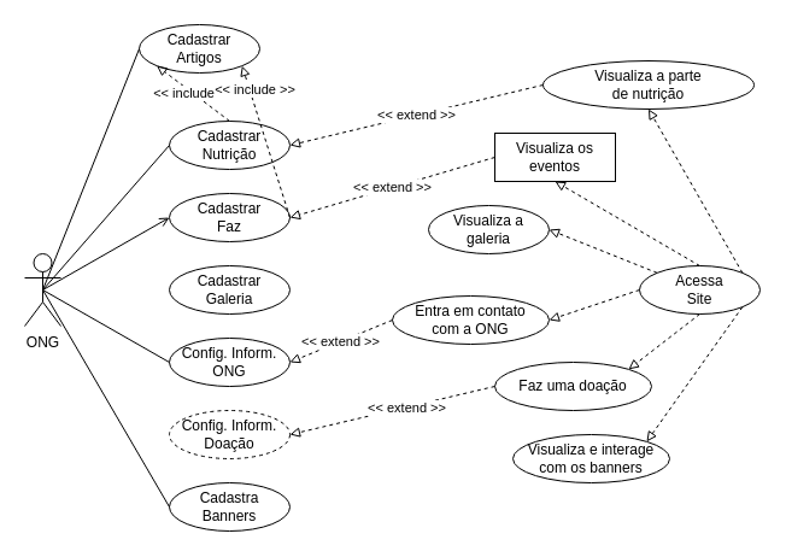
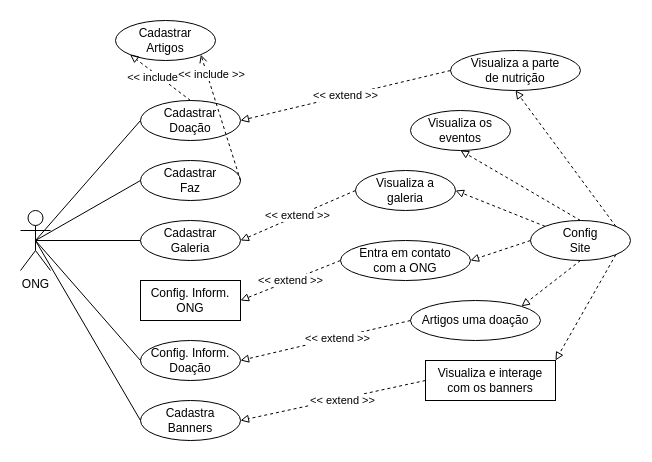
- <mxCell id="13" value="&lt;span style=&quot;background-color: rgb(255, 255, 255);&quot;&gt;&amp;lt;&amp;lt; include &amp;gt;&amp;gt;&lt;/span&gt;" style="edgeStyle=none;html=1;exitX=1;exitY=0.5;exitDx=0;exitDy=0;entryX=1;entryY=1;entryDx=0;entryDy=0;strokeColor=#000000;fontColor=#000000;endArrow=block;endFill=0;dashed=1;" edge="1" parent="1" source="14" target="10"><mxGeometry x="0.666" y="-4" relative="1" as="geometry"><mxPoint as="offset" /></mxGeometry></mxCell>
+ <mxCell id="13" value="&lt;span style=&quot;background-color: rgb(255, 255, 255);&quot;&gt;&amp;lt;&amp;lt; include &amp;gt;&amp;gt;&lt;/span&gt;" style="edgeStyle=none;html=1;exitX=1;exitY=0.5;exitDx=0;exitDy=0;entryX=1;entryY=1;entryDx=0;entryDy=0;strokeColor=#000000;fontColor=#000000;endArrow=open;endFill=0;dashed=1;" edge="1" parent="1" source="14" target="10"><mxGeometry x="0.666" y="-4" relative="1" as="geometry"><mxPoint as="offset" /></mxGeometry></mxCell>
- <mxCell id="29" value="Visualiza a parte&lt;br&gt;de nutrição" style="ellipse;whiteSpace=wrap;html=1;align=center;fontColor=#000000;fillColor=none;strokeColor=#000000;" vertex="1" parent="1"><mxGeometry x="450" y="50" width="175" height="40" as="geometry" /></mxCell>
+ <mxCell id="29" value="Visualiza a parte&lt;br&gt;de nutrição" style="ellipse;whiteSpace=wrap;html=1;align=center;fontColor=#000000;fillColor=none;strokeColor=#000000;" vertex="1" parent="1"><mxGeometry x="450" y="50" width="130" height="40" as="geometry" /></mxCell>
- <mxCell id="12" value="Cadastrar&lt;br&gt;Nutrição" style="ellipse;whiteSpace=wrap;html=1;align=center;fontColor=#000000;fillColor=none;strokeColor=#000000;" vertex="1" parent="1"><mxGeometry x="140" y="100" width="100" height="40" as="geometry" /></mxCell>
+ <mxCell id="12" value="Cadastrar&lt;br&gt;Doação" style="ellipse;whiteSpace=wrap;html=1;align=center;fontColor=#000000;fillColor=none;strokeColor=#000000;" vertex="1" parent="1"><mxGeometry x="140" y="100" width="100" height="40" as="geometry" /></mxCell>
- <mxCell id="27" value="Visualiza os eventos" style="whiteSpace=wrap;html=1;align=center;fontColor=#000000;fillColor=none;strokeColor=#000000;rounded=0;" vertex="1" parent="1"><mxGeometry x="410" y="110" width="100" height="40" as="geometry" /></mxCell>
+ <mxCell id="27" value="Visualiza os eventos" style="ellipse;whiteSpace=wrap;html=1;align=center;fontColor=#000000;fillColor=none;strokeColor=#000000;" vertex="1" parent="1"><mxGeometry x="410" y="110" width="100" height="40" as="geometry" /></mxCell>
- <mxCell id="2" style="edgeStyle=none;html=1;exitX=0.5;exitY=0.5;exitDx=0;exitDy=0;exitPerimeter=0;entryX=0;entryY=0.5;entryDx=0;entryDy=0;strokeColor=#000000;fontColor=#000000;endArrow=none;endFill=0;" edge="1" parent="1" source="9" target="10"><mxGeometry relative="1" as="geometry" /></mxCell>
- <mxCell id="26" value="&amp;lt;&amp;lt; extend &amp;gt;&amp;gt;" style="edgeStyle=none;html=1;exitX=0;exitY=0.5;exitDx=0;exitDy=0;entryX=1;entryY=0.5;entryDx=0;entryDy=0;dashed=1;labelBackgroundColor=#FFFFFF;strokeColor=#000000;fontColor=#000000;endArrow=block;endFill=0;" edge="1" parent="1" source="27" target="14"><mxGeometry relative="1" as="geometry" /></mxCell>
- <mxCell id="8" style="edgeStyle=none;html=1;exitX=0.5;exitY=0.5;exitDx=0;exitDy=0;exitPerimeter=0;entryX=0;entryY=0.5;entryDx=0;entryDy=0;strokeColor=#000000;fontColor=#000000;endArrow=open;endFill=0;" edge="1" parent="1" source="9" target="14"><mxGeometry relative="1" as="geometry" /></mxCell>
+ <mxCell id="8" style="edgeStyle=none;html=1;exitX=0.5;exitY=0.5;exitDx=0;exitDy=0;exitPerimeter=0;entryX=0;entryY=0.5;entryDx=0;entryDy=0;strokeColor=#000000;fontColor=#000000;endArrow=none;endFill=0;" edge="1" parent="1" source="9" target="14"><mxGeometry relative="1" as="geometry" /></mxCell>
+ <mxCell id="38" value="&amp;lt;&amp;lt; extend &amp;gt;&amp;gt;" style="edgeStyle=none;html=1;exitX=0;exitY=0.5;exitDx=0;exitDy=0;entryX=1;entryY=0.5;entryDx=0;entryDy=0;dashed=1;labelBackgroundColor=#FFFFFF;strokeColor=#000000;fontColor=#000000;endArrow=block;endFill=0;" edge="1" parent="1" source="39" target="15"><mxGeometry relative="1" as="geometry" /></mxCell>
+ <mxCell id="3" style="edgeStyle=none;html=1;exitX=0.5;exitY=0.5;exitDx=0;exitDy=0;exitPerimeter=0;entryX=0;entryY=0.5;entryDx=0;entryDy=0;strokeColor=#000000;fontColor=#000000;endArrow=none;endFill=0;" edge="1" parent="1" source="9" target="15"><mxGeometry relative="1" as="geometry" /></mxCell>
- <mxCell id="25" value="Acessa&lt;br&gt;Site" style="ellipse;whiteSpace=wrap;html=1;align=center;fontColor=#000000;fillColor=none;strokeColor=#000000;" vertex="1" parent="1"><mxGeometry x="530" y="220" width="100" height="40" as="geometry" /></mxCell>
+ <mxCell id="25" value="Config&lt;br&gt;Site" style="ellipse;whiteSpace=wrap;html=1;align=center;fontColor=#000000;fillColor=none;strokeColor=#000000;" vertex="1" parent="1"><mxGeometry x="530" y="220" width="100" height="40" as="geometry" /></mxCell>
- <mxCell id="31" value="Entra em contato&lt;br&gt;com a ONG" style="ellipse;whiteSpace=wrap;html=1;align=center;fontColor=#000000;fillColor=none;strokeColor=#000000;" vertex="1" parent="1"><mxGeometry x="325" y="245" width="130" height="40" as="geometry" /></mxCell>
+ <mxCell id="31" value="Entra em contato&lt;br&gt;com a ONG" style="ellipse;whiteSpace=wrap;html=1;align=center;fontColor=#000000;fillColor=none;strokeColor=#000000;" vertex="1" parent="1"><mxGeometry x="340" y="240" width="130" height="40" as="geometry" /></mxCell>
- <mxCell id="6" style="edgeStyle=none;html=1;exitX=0.5;exitY=0.5;exitDx=0;exitDy=0;exitPerimeter=0;entryX=0;entryY=0.5;entryDx=0;entryDy=0;strokeColor=#000000;fontColor=#000000;endArrow=none;endFill=0;" edge="1" parent="1" source="9" target="16"><mxGeometry relative="1" as="geometry" /></mxCell>
- <mxCell id="16" value="Config. Inform. ONG" style="ellipse;whiteSpace=wrap;html=1;align=center;fontColor=#000000;fillColor=none;strokeColor=#000000;" vertex="1" parent="1"><mxGeometry x="140" y="280" width="100" height="40" as="geometry" /></mxCell>
+ <mxCell id="16" value="Config. Inform. ONG" style="whiteSpace=wrap;html=1;align=center;fontColor=#000000;fillColor=none;strokeColor=#000000;rounded=0;" vertex="1" parent="1"><mxGeometry x="140" y="280" width="100" height="40" as="geometry" /></mxCell>
+ <mxCell id="5" style="edgeStyle=none;html=1;exitX=0.5;exitY=0.5;exitDx=0;exitDy=0;exitPerimeter=0;entryX=0;entryY=0.5;entryDx=0;entryDy=0;strokeColor=#000000;fontColor=#000000;endArrow=none;endFill=0;" edge="1" parent="1" source="9" target="17"><mxGeometry relative="1" as="geometry" /></mxCell>
- <mxCell id="34" value="Faz uma doação" style="ellipse;whiteSpace=wrap;html=1;align=center;fontColor=#000000;fillColor=none;strokeColor=#000000;" vertex="1" parent="1"><mxGeometry x="410" y="300" width="130" height="40" as="geometry" /></mxCell>
+ <mxCell id="34" value="Artigos uma doação" style="ellipse;whiteSpace=wrap;html=1;align=center;fontColor=#000000;fillColor=none;strokeColor=#000000;" vertex="1" parent="1"><mxGeometry x="410" y="300" width="130" height="40" as="geometry" /></mxCell>
- <mxCell id="17" value="Config. Inform.&lt;br&gt;Doação" style="ellipse;whiteSpace=wrap;html=1;align=center;fontColor=#000000;fillColor=none;strokeColor=#000000;dashed=1;" vertex="1" parent="1"><mxGeometry x="140" y="340" width="100" height="40" as="geometry" /></mxCell>
+ <mxCell id="17" value="Config. Inform.&lt;br&gt;Doação" style="ellipse;whiteSpace=wrap;html=1;align=center;fontColor=#000000;fillColor=none;strokeColor=#000000;" vertex="1" parent="1"><mxGeometry x="140" y="340" width="100" height="40" as="geometry" /></mxCell>
- <mxCell id="37" value="Visualiza e interage com os banners" style="ellipse;whiteSpace=wrap;html=1;align=center;fontColor=#000000;fillColor=none;strokeColor=#000000;" vertex="1" parent="1"><mxGeometry x="425" y="360" width="130" height="40" as="geometry" /></mxCell>
+ <mxCell id="37" value="Visualiza e interage com os banners" style="whiteSpace=wrap;html=1;align=center;fontColor=#000000;fillColor=none;strokeColor=#000000;rounded=0;" vertex="1" parent="1"><mxGeometry x="425" y="360" width="130" height="40" as="geometry" /></mxCell>
+ <mxCell id="35" style="edgeStyle=none;html=1;exitX=0;exitY=0.5;exitDx=0;exitDy=0;entryX=1;entryY=0.5;entryDx=0;entryDy=0;dashed=1;labelBackgroundColor=#FFFFFF;strokeColor=#000000;fontColor=#000000;endArrow=block;endFill=0;" edge="1" parent="1" source="37" target="18"><mxGeometry relative="1" as="geometry" /></mxCell>
+ <mxCell id="36" value="&lt;span style=&quot;background-color: rgb(255, 255, 255);&quot;&gt;&amp;lt;&amp;lt; extend &amp;gt;&amp;gt;&lt;/span&gt;" style="edgeLabel;html=1;align=center;verticalAlign=middle;resizable=0;points=[];fontColor=#000000;" vertex="1" connectable="0" parent="35"><mxGeometry x="-0.091" y="1" relative="1" as="geometry"><mxPoint as="offset" /></mxGeometry></mxCell>
